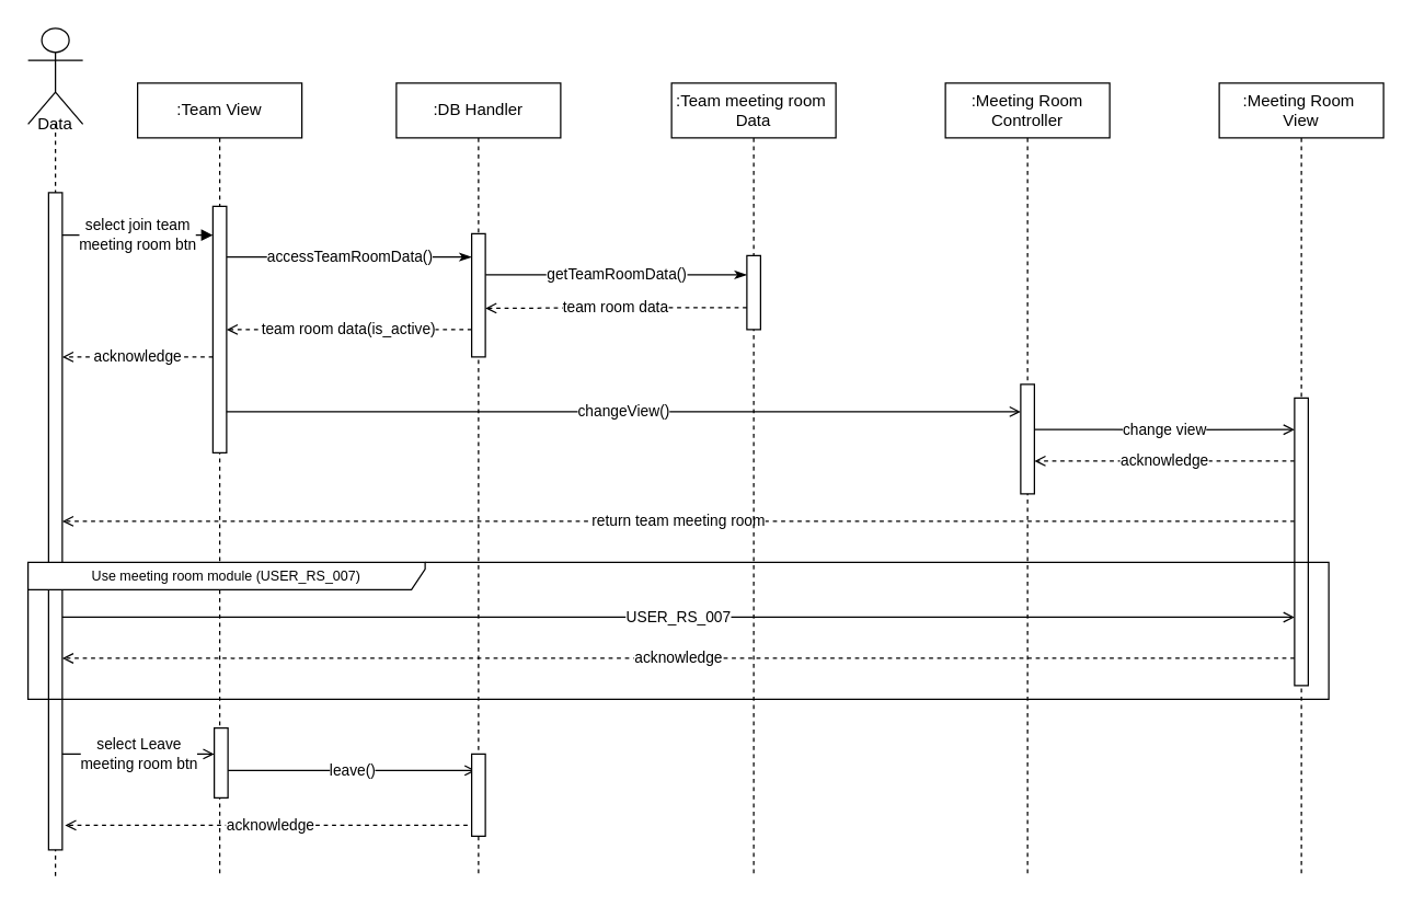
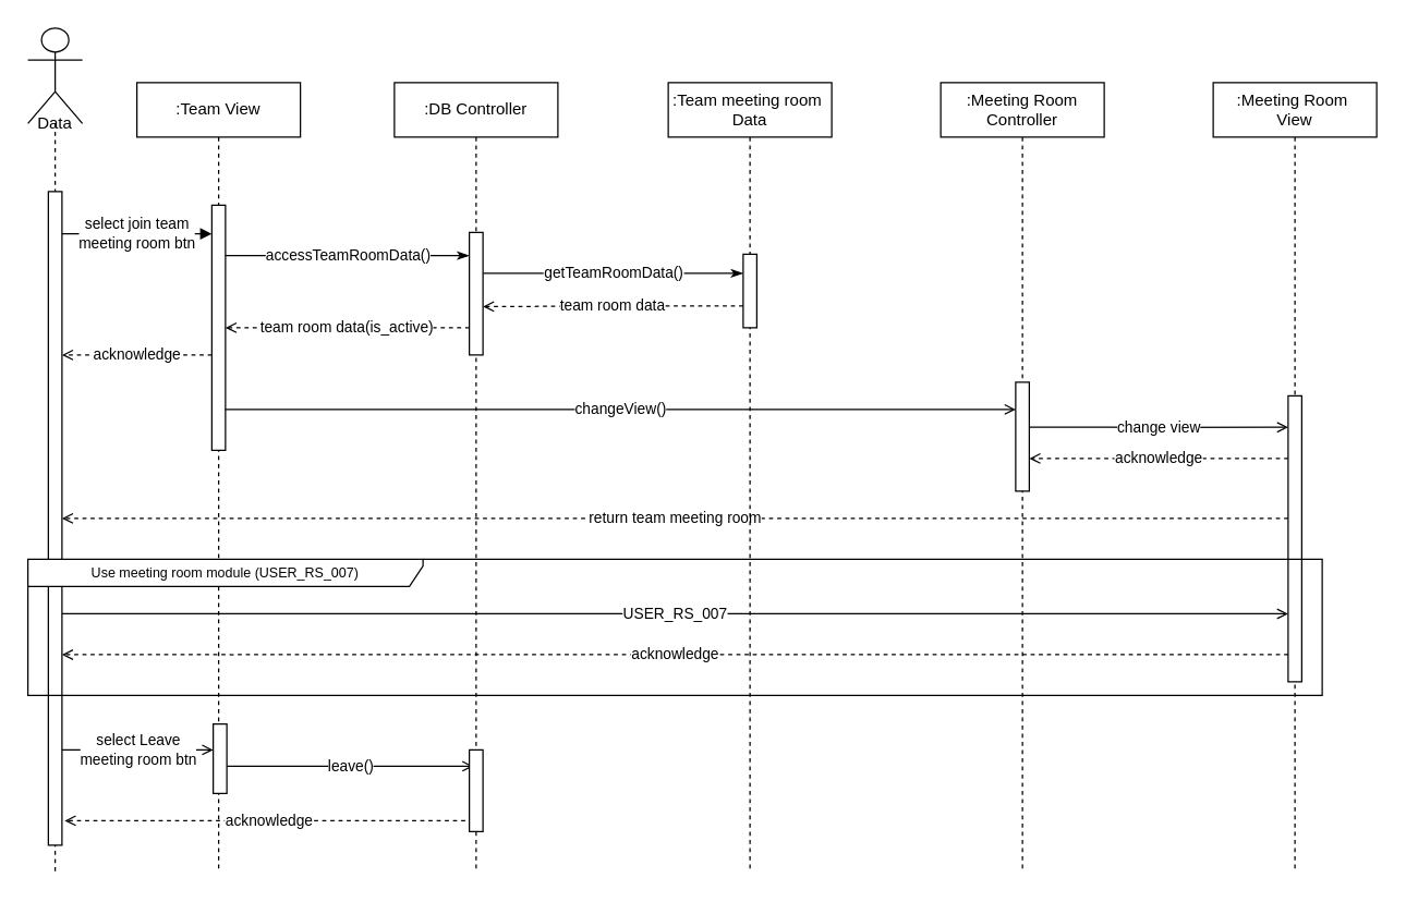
- <mxCell id="25" value=":DB Handler" style="shape=umlLifeline;perimeter=lifelinePerimeter;whiteSpace=wrap;html=1;container=1;collapsible=0;recursiveResize=0;outlineConnect=0;" vertex="1" parent="1"><mxGeometry x="289" y="60" width="120" height="580" as="geometry" /></mxCell>
+ <mxCell id="25" value=":DB Controller" style="shape=umlLifeline;perimeter=lifelinePerimeter;whiteSpace=wrap;html=1;container=1;collapsible=0;recursiveResize=0;outlineConnect=0;" vertex="1" parent="1"><mxGeometry x="289" y="60" width="120" height="580" as="geometry" /></mxCell>
